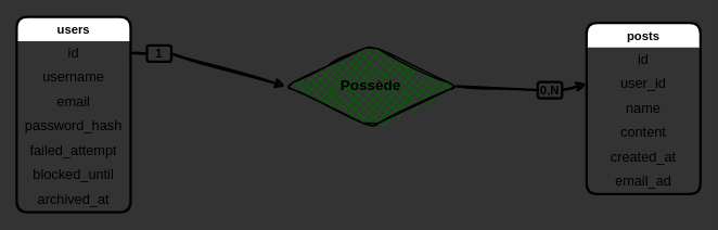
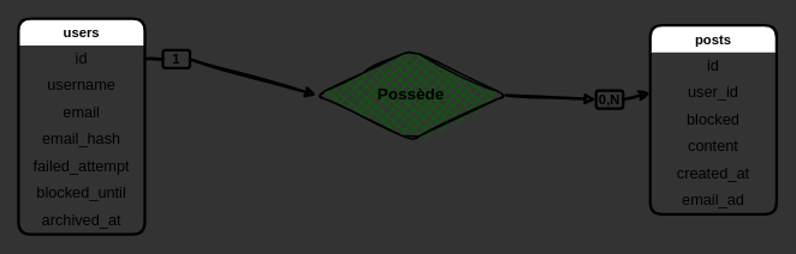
- <mxCell id="22" value="" style="edgeStyle=none;html=1;exitX=1;exitY=0.5;exitDx=0;exitDy=0;entryX=0;entryY=0.5;entryDx=0;entryDy=0;strokeWidth=3;fontSize=19;endArrow=none;sketch=1;curveFitting=1;jiggle=2;" parent="1" source="18" target="23" edge="1"><mxGeometry relative="1" as="geometry"><mxPoint x="620" y="130" as="sourcePoint" /><mxPoint x="880" y="110" as="targetPoint" /></mxGeometry></mxCell>
+ <mxCell id="22" value="" style="edgeStyle=none;html=1;exitX=1;exitY=0.5;exitDx=0;exitDy=0;entryX=0;entryY=0.5;entryDx=0;entryDy=0;strokeWidth=3;fontSize=19;endArrow=block;sketch=1;curveFitting=1;jiggle=2;" parent="1" source="18" target="23" edge="1"><mxGeometry relative="1" as="geometry"><mxPoint x="620" y="130" as="sourcePoint" /><mxPoint x="880" y="110" as="targetPoint" /></mxGeometry></mxCell>
- <mxCell id="13" value="name" style="text;strokeColor=none;fillColor=none;align=center;verticalAlign=middle;spacingLeft=4;spacingRight=4;overflow=hidden;points=[[0,0.5],[1,0.5]];portConstraint=eastwest;rotatable=0;whiteSpace=wrap;html=1;fontSize=17;labelBorderColor=none;shadow=0;" parent="10" vertex="1"><mxGeometry y="90" width="140" height="30" as="geometry" /></mxCell>
+ <mxCell id="13" value="blocked" style="text;strokeColor=none;fillColor=none;align=center;verticalAlign=middle;spacingLeft=4;spacingRight=4;overflow=hidden;points=[[0,0.5],[1,0.5]];portConstraint=eastwest;rotatable=0;whiteSpace=wrap;html=1;fontSize=17;labelBorderColor=none;shadow=0;" parent="10" vertex="1"><mxGeometry y="90" width="140" height="30" as="geometry" /></mxCell>
- <mxCell id="6" value="password_hash" style="text;strokeColor=none;fillColor=none;align=center;verticalAlign=middle;spacingLeft=4;spacingRight=4;overflow=hidden;points=[[0,0.5],[1,0.5]];portConstraint=eastwest;rotatable=0;whiteSpace=wrap;html=1;fontSize=17;labelBorderColor=none;shadow=0;" parent="2" vertex="1"><mxGeometry y="120" width="140" height="30" as="geometry" /></mxCell>
+ <mxCell id="6" value="email_hash" style="text;strokeColor=none;fillColor=none;align=center;verticalAlign=middle;spacingLeft=4;spacingRight=4;overflow=hidden;points=[[0,0.5],[1,0.5]];portConstraint=eastwest;rotatable=0;whiteSpace=wrap;html=1;fontSize=17;labelBorderColor=none;shadow=0;" parent="2" vertex="1"><mxGeometry y="120" width="140" height="30" as="geometry" /></mxCell>
